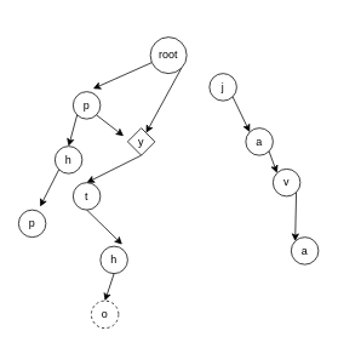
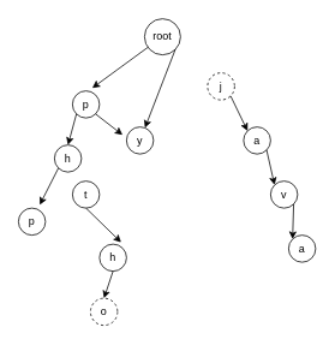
- <mxCell id="2" value="root" style="ellipse;whiteSpace=wrap;html=1;aspect=fixed;" vertex="1" parent="1"><mxGeometry x="165" y="40" width="40" height="40" as="geometry" /></mxCell>
+ <mxCell id="2" value="root" style="ellipse;whiteSpace=wrap;html=1;aspect=fixed;" vertex="1" parent="1"><mxGeometry x="160" y="20" width="40" height="40" as="geometry" /></mxCell>
- <mxCell id="17" value="j" style="ellipse;whiteSpace=wrap;html=1;aspect=fixed;" vertex="1" parent="1"><mxGeometry x="230" y="80" width="30" height="30" as="geometry" /></mxCell>
+ <mxCell id="17" value="j" style="ellipse;whiteSpace=wrap;html=1;aspect=fixed;dashed=1;" vertex="1" parent="1"><mxGeometry x="230" y="80" width="30" height="30" as="geometry" /></mxCell>
- <mxCell id="9" value="y" style="rhombus;whiteSpace=wrap;html=1;aspect=fixed;" vertex="1" parent="1"><mxGeometry x="140" y="140" width="30" height="30" as="geometry" /></mxCell>
+ <mxCell id="9" value="y" style="ellipse;whiteSpace=wrap;html=1;aspect=fixed;" vertex="1" parent="1"><mxGeometry x="140" y="140" width="30" height="30" as="geometry" /></mxCell>
- <mxCell id="14" value="" style="endArrow=classic;html=1;rounded=0;exitX=0.5;exitY=1;exitDx=0;exitDy=0;entryX=0.5;entryY=0;entryDx=0;entryDy=0;" edge="1" parent="1" source="9" target="10"><mxGeometry width="50" height="50" relative="1" as="geometry"><mxPoint x="200" y="230" as="sourcePoint" /><mxPoint x="250" y="180" as="targetPoint" /></mxGeometry></mxCell>
- <mxCell id="19" value="v" style="ellipse;whiteSpace=wrap;html=1;aspect=fixed;" vertex="1" parent="1"><mxGeometry x="300" y="185" width="30" height="30" as="geometry" /></mxCell>
+ <mxCell id="19" value="v" style="ellipse;whiteSpace=wrap;html=1;aspect=fixed;" vertex="1" parent="1"><mxGeometry x="300" y="200" width="30" height="30" as="geometry" /></mxCell>
